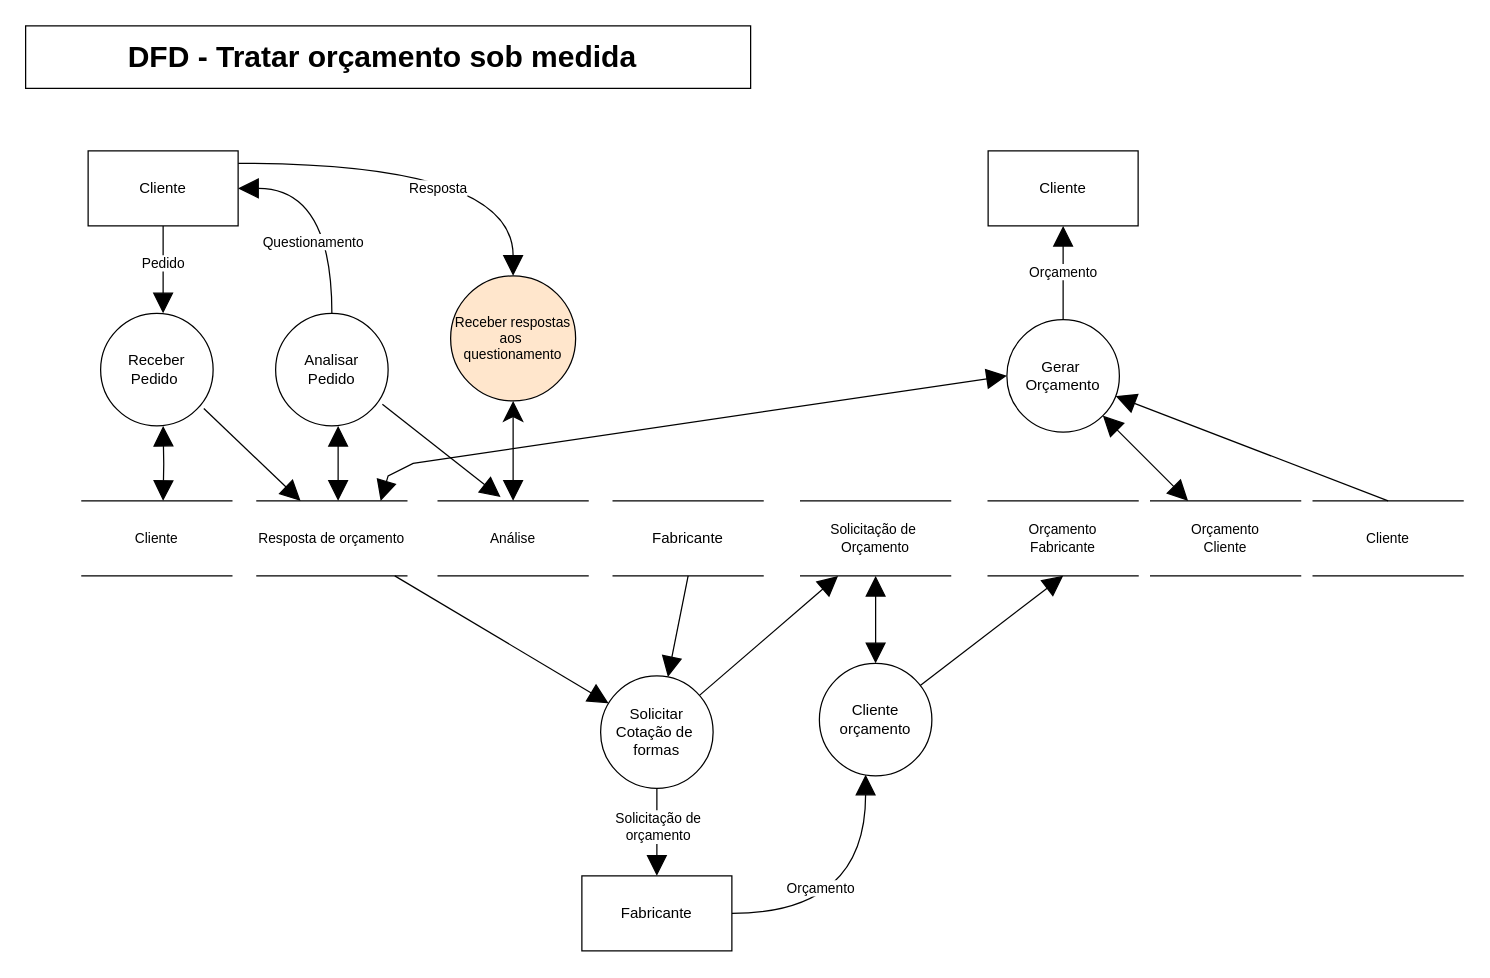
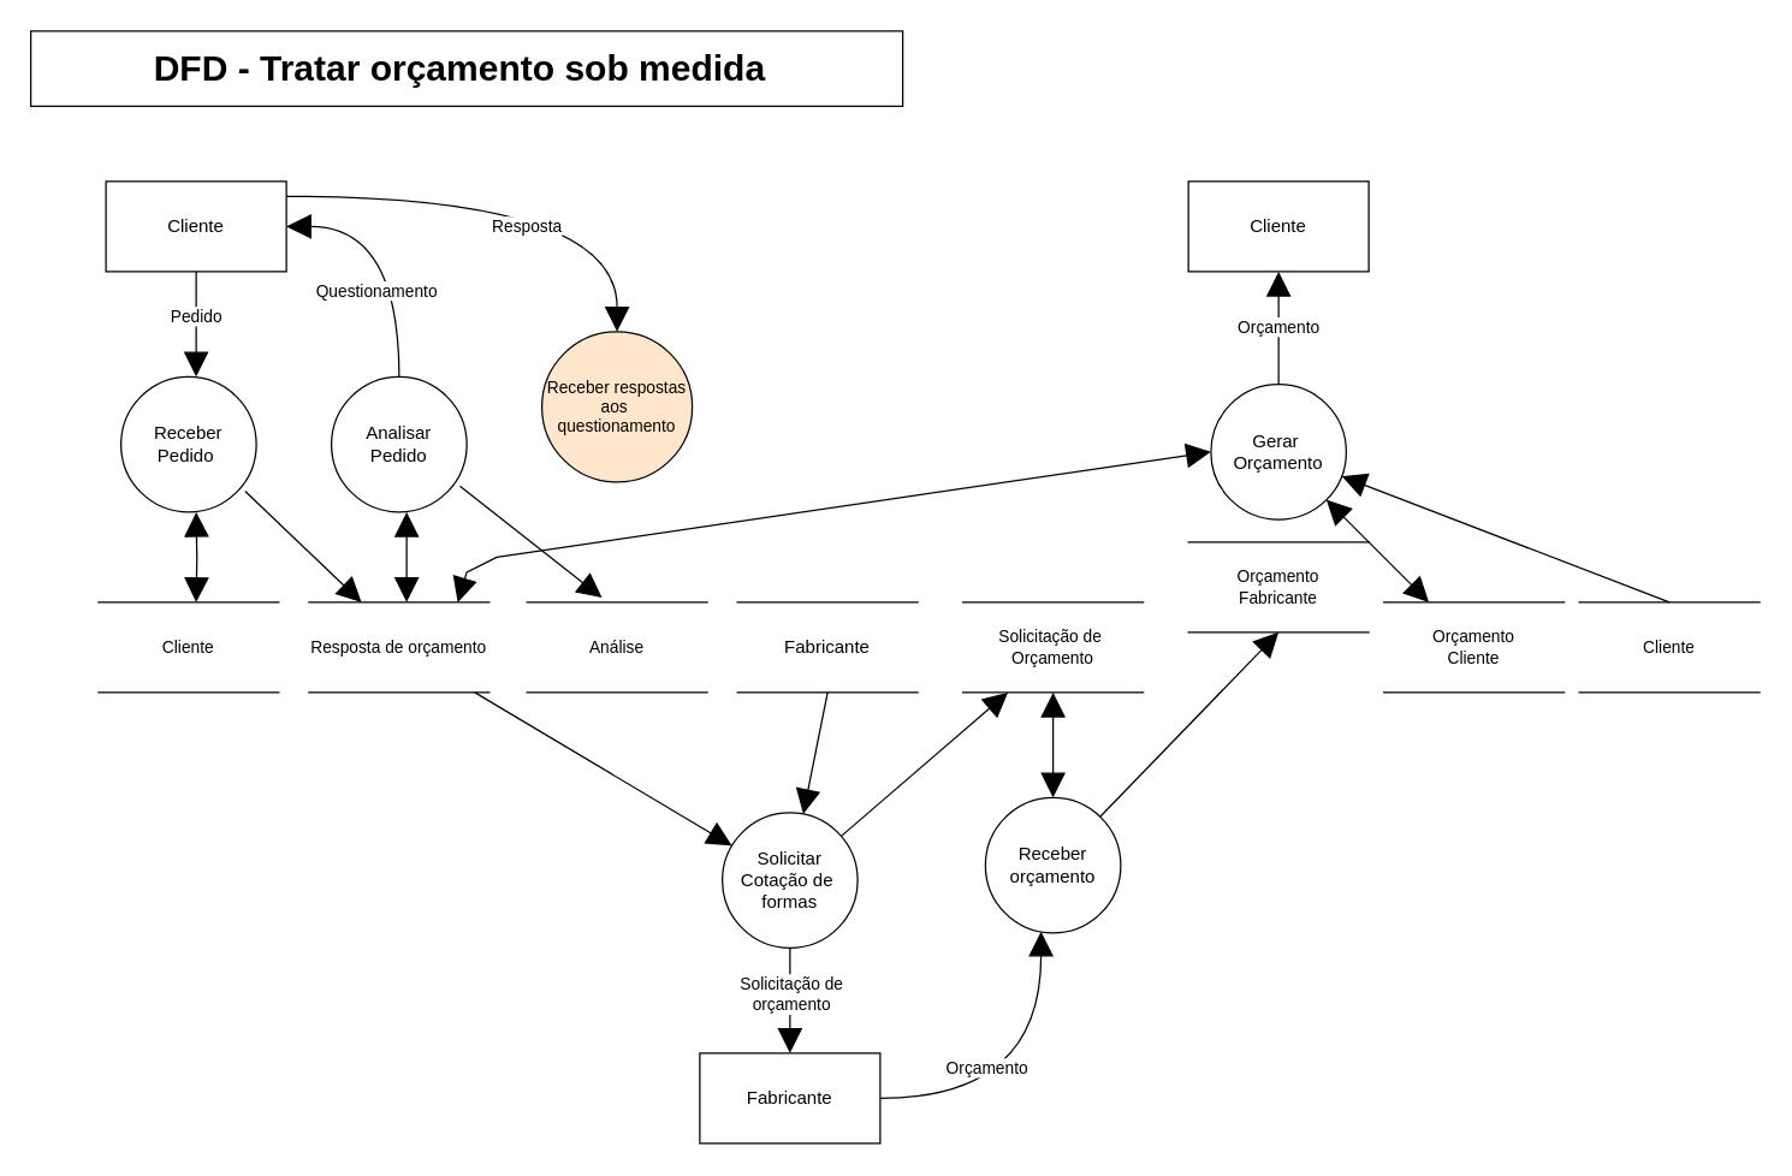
- <mxCell id="5" style="edgeStyle=none;rounded=0;orthogonalLoop=1;jettySize=auto;html=1;entryX=0.5;entryY=0;entryDx=0;entryDy=0;endArrow=block;endFill=1;fontSize=11;startArrow=classic;startFill=1;endSize=14;startSize=14;" parent="1" source="6" target="14" edge="1"><mxGeometry relative="1" as="geometry" /></mxCell>
- <mxCell id="20" value="Orçamento&lt;br&gt;Fabricante" style="shape=partialRectangle;whiteSpace=wrap;html=1;left=0;right=0;fillColor=none;fontSize=11;" parent="1" vertex="1"><mxGeometry x="790" y="400" width="120" height="60" as="geometry" /></mxCell>
+ <mxCell id="20" value="Orçamento&lt;br&gt;Fabricante" style="shape=partialRectangle;whiteSpace=wrap;html=1;left=0;right=0;fillColor=none;fontSize=11;" parent="1" vertex="1"><mxGeometry x="790" y="360" width="120" height="60" as="geometry" /></mxCell>
- <mxCell id="29" value="Cliente orçamento" style="ellipse;whiteSpace=wrap;html=1;aspect=fixed;" parent="1" vertex="1"><mxGeometry x="655" y="530" width="90" height="90" as="geometry" /></mxCell>
+ <mxCell id="29" value="Receber orçamento" style="ellipse;whiteSpace=wrap;html=1;aspect=fixed;" parent="1" vertex="1"><mxGeometry x="655" y="530" width="90" height="90" as="geometry" /></mxCell>
